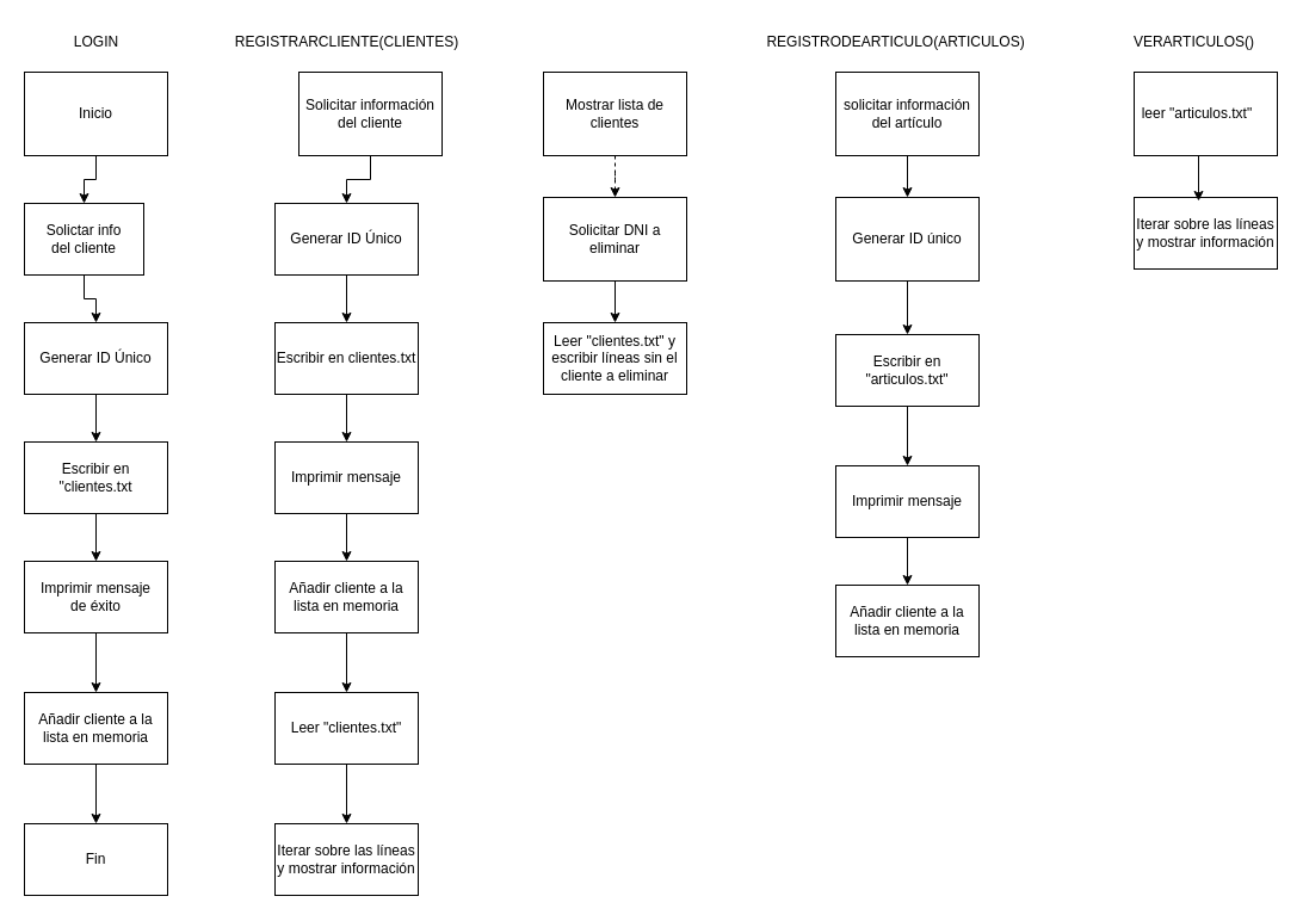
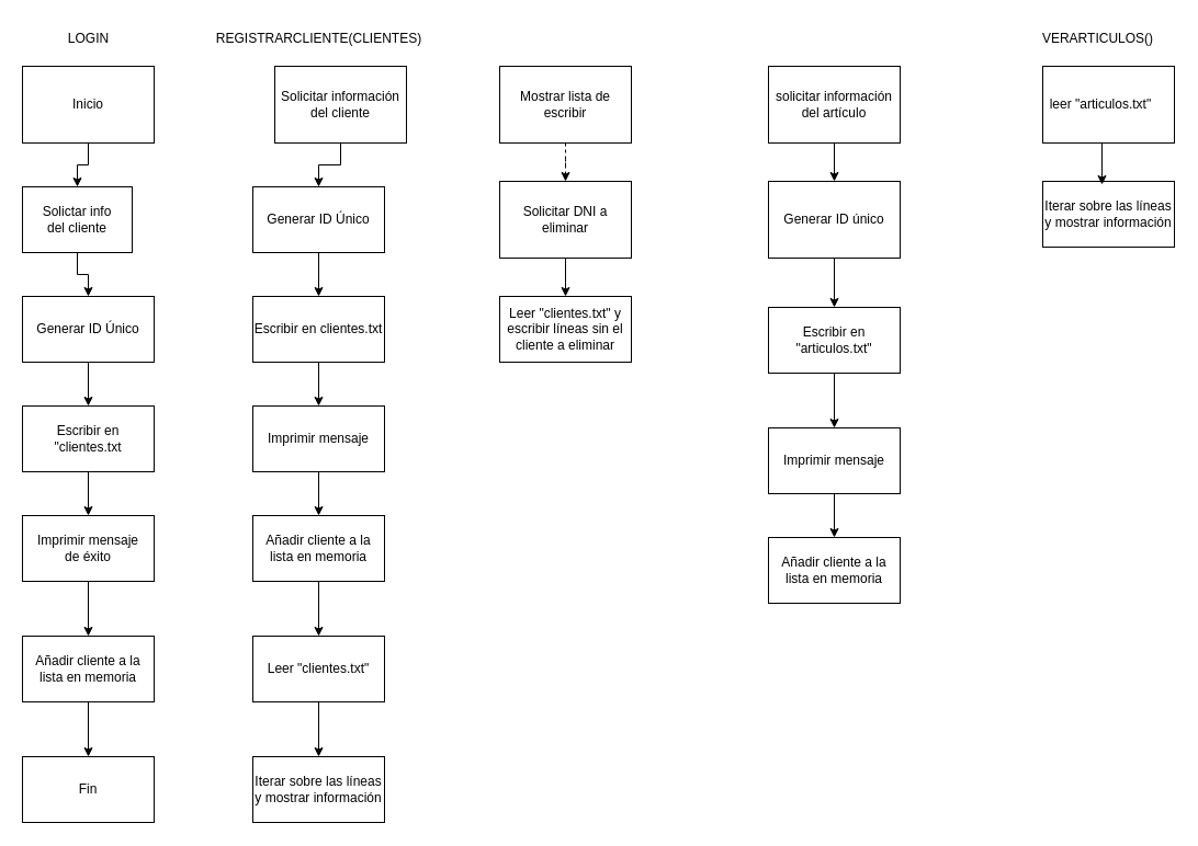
- <mxCell id="35" value="REGISTRODEARTICULO(ARTICULOS)" style="text;html=1;align=center;verticalAlign=middle;resizable=0;points=[];autosize=1;strokeColor=none;fillColor=none;" vertex="1" parent="1"><mxGeometry x="630" y="20" width="240" height="30" as="geometry" /></mxCell>
- <mxCell id="31" value="Mostrar lista de clientes" style="rounded=0;whiteSpace=wrap;html=1;" vertex="1" parent="1"><mxGeometry x="455" y="60" width="120" height="70" as="geometry" /></mxCell>
+ <mxCell id="31" value="Mostrar lista de escribir" style="rounded=0;whiteSpace=wrap;html=1;" vertex="1" parent="1"><mxGeometry x="455" y="60" width="120" height="70" as="geometry" /></mxCell>
